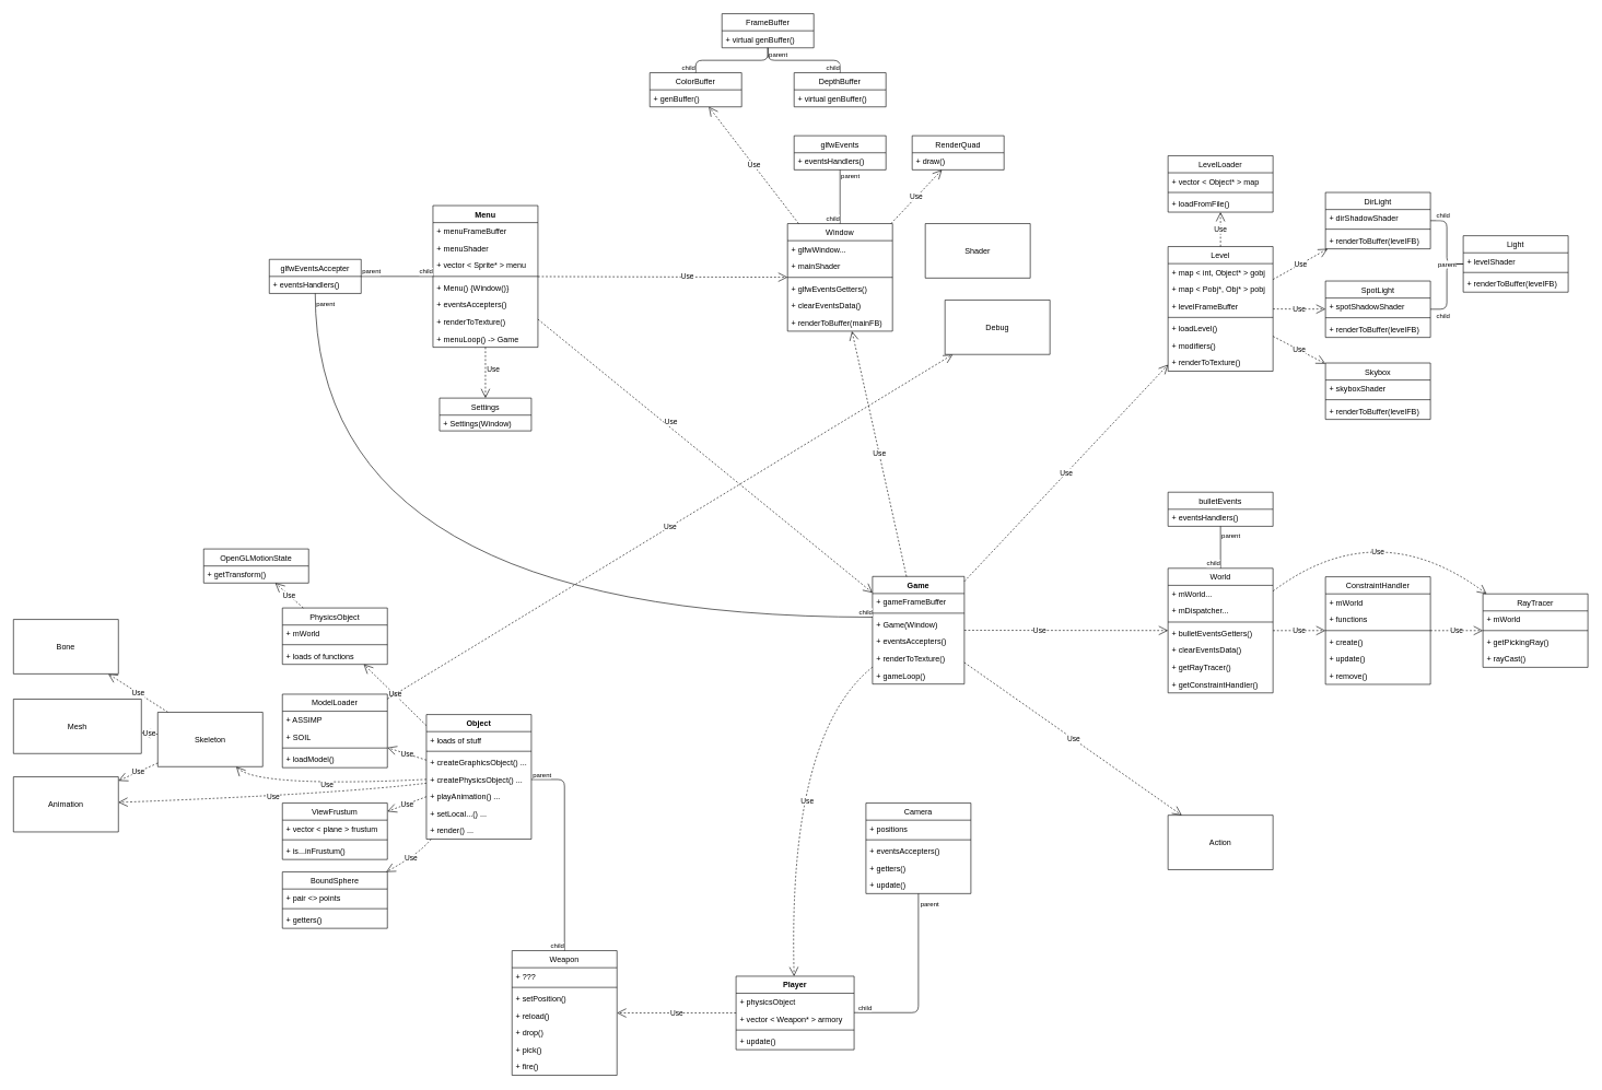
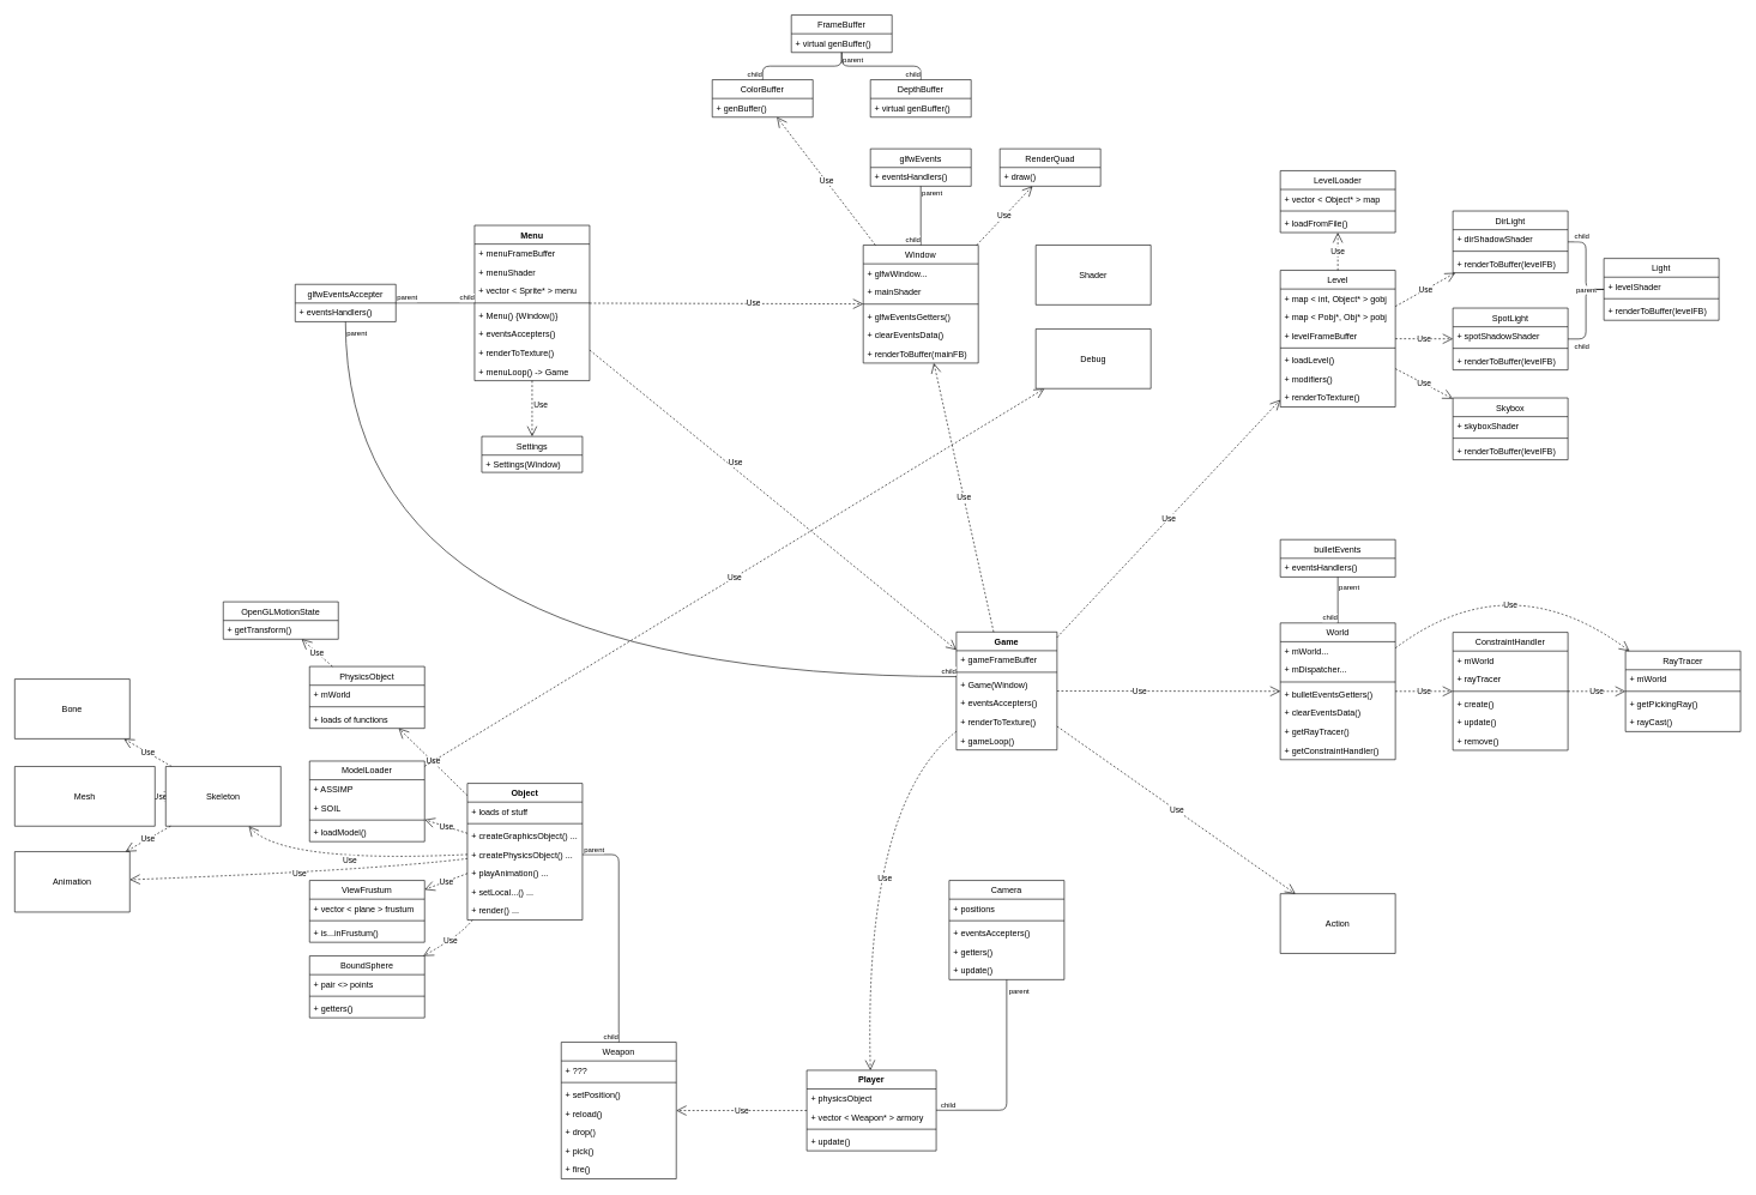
- <mxCell id="101" value="&#10;&#10;Shader&#10;" style="swimlane;fontStyle=0;align=center;verticalAlign=top;childLayout=stackLayout;horizontal=1;startSize=86;horizontalStack=0;resizeParent=1;resizeParentMax=0;resizeLast=0;collapsible=1;marginBottom=0;" parent="1" vertex="1"><mxGeometry x="1410" y="340" width="160" height="83" as="geometry" /></mxCell>
+ <mxCell id="101" value="&#10;&#10;Shader&#10;" style="swimlane;fontStyle=0;align=center;verticalAlign=top;childLayout=stackLayout;horizontal=1;startSize=86;horizontalStack=0;resizeParent=1;resizeParentMax=0;resizeLast=0;collapsible=1;marginBottom=0;" parent="1" vertex="1"><mxGeometry x="1440" y="340" width="160" height="83" as="geometry" /></mxCell>
- <mxCell id="126" value="+ functions" style="text;strokeColor=none;fillColor=none;align=left;verticalAlign=top;spacingLeft=4;spacingRight=4;overflow=hidden;rotatable=0;points=[[0,0.5],[1,0.5]];portConstraint=eastwest;" parent="124" vertex="1"><mxGeometry y="52" width="160" height="26" as="geometry" /></mxCell>
+ <mxCell id="126" value="+ rayTracer" style="text;strokeColor=none;fillColor=none;align=left;verticalAlign=top;spacingLeft=4;spacingRight=4;overflow=hidden;rotatable=0;points=[[0,0.5],[1,0.5]];portConstraint=eastwest;" parent="124" vertex="1"><mxGeometry y="52" width="160" height="26" as="geometry" /></mxCell>
- <mxCell id="160" value="&#10;&#10;Skeleton" style="swimlane;fontStyle=0;align=center;verticalAlign=top;childLayout=stackLayout;horizontal=1;startSize=86;horizontalStack=0;resizeParent=1;resizeParentMax=0;resizeLast=0;collapsible=1;marginBottom=0;" parent="1" vertex="1"><mxGeometry x="240" y="1085" width="160" height="83" as="geometry" /></mxCell>
+ <mxCell id="160" value="&#10;&#10;Skeleton" style="swimlane;fontStyle=0;align=center;verticalAlign=top;childLayout=stackLayout;horizontal=1;startSize=86;horizontalStack=0;resizeParent=1;resizeParentMax=0;resizeLast=0;collapsible=1;marginBottom=0;" parent="1" vertex="1"><mxGeometry x="230" y="1065" width="160" height="83" as="geometry" /></mxCell>
